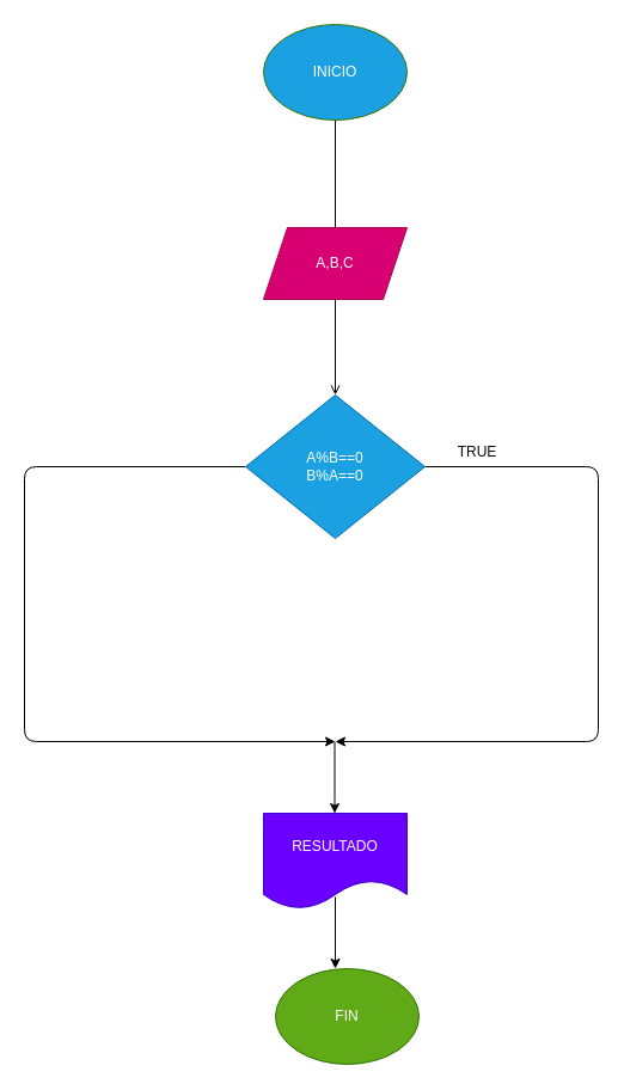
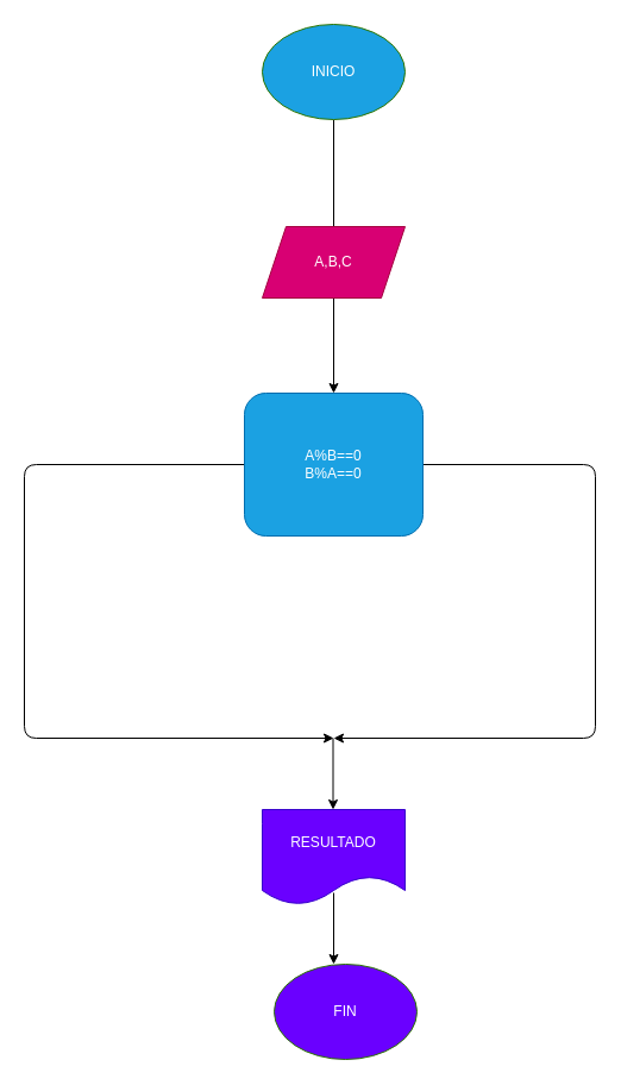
- <mxCell id="4" value="" style="edgeStyle=none;html=1;fontColor=#0a0a0a;endArrow=open;" edge="1" parent="1" source="5" target="8"><mxGeometry relative="1" as="geometry" /></mxCell>
+ <mxCell id="4" value="" style="edgeStyle=none;html=1;fontColor=#0a0a0a;" edge="1" parent="1" source="5" target="8"><mxGeometry relative="1" as="geometry" /></mxCell>
- <mxCell id="13" value="TRUE" style="text;html=1;strokeColor=none;fillColor=none;align=center;verticalAlign=middle;whiteSpace=wrap;rounded=0;fontColor=#0a0a0a;" vertex="1" parent="1"><mxGeometry x="369" y="363" width="60" height="30" as="geometry" /></mxCell>
- <mxCell id="8" value="A%B==0&lt;br&gt;B%A==0" style="rhombus;whiteSpace=wrap;html=1;fillColor=#1ba1e2;strokeColor=#006EAF;fontColor=#ffffff;" vertex="1" parent="1"><mxGeometry x="205" y="330" width="150" height="120" as="geometry" /></mxCell>
+ <mxCell id="8" value="A%B==0&lt;br&gt;B%A==0" style="whiteSpace=wrap;html=1;fillColor=#1ba1e2;strokeColor=#006EAF;fontColor=#ffffff;rounded=1;" vertex="1" parent="1"><mxGeometry x="205" y="330" width="150" height="120" as="geometry" /></mxCell>
- <mxCell id="12" value="FIN" style="ellipse;whiteSpace=wrap;html=1;fillColor=#60a917;strokeColor=#2D7600;fontColor=#ffffff;" vertex="1" parent="1"><mxGeometry x="230" y="810" width="120" height="80" as="geometry" /></mxCell>
+ <mxCell id="12" value="FIN" style="ellipse;whiteSpace=wrap;html=1;fillColor=#6a00ff;strokeColor=#2D7600;fontColor=#ffffff;" vertex="1" parent="1"><mxGeometry x="230" y="810" width="120" height="80" as="geometry" /></mxCell>
